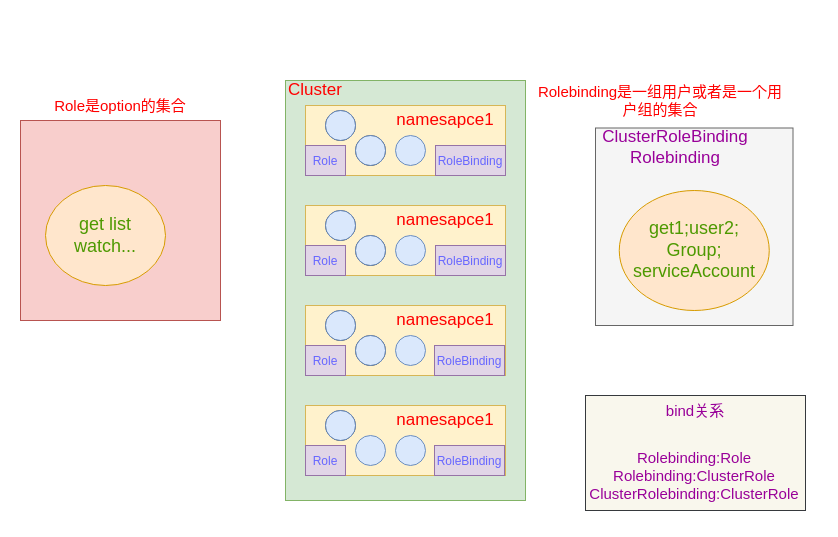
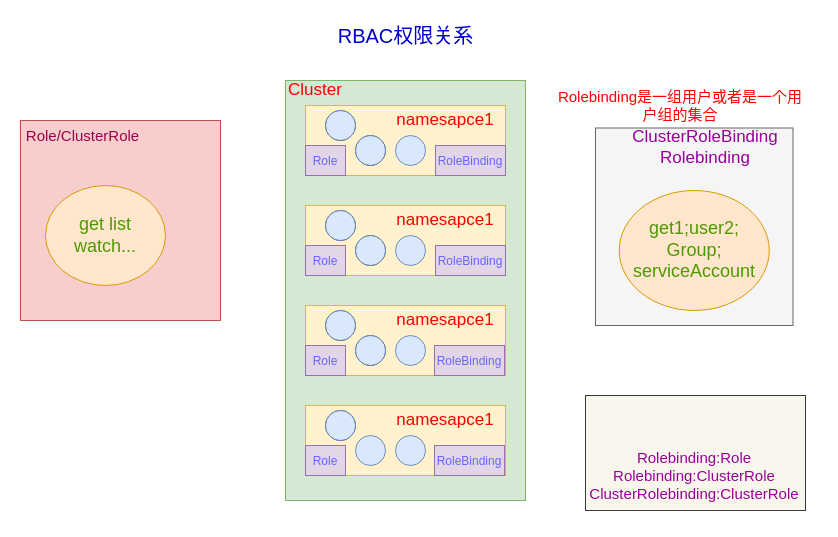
+ <mxCell id="50" value="&lt;font color=&quot;#0000cc&quot; style=&quot;font-size: 20px&quot;&gt;RBAC权限关系&lt;/font&gt;" style="text;html=1;strokeColor=none;fillColor=none;align=center;verticalAlign=middle;whiteSpace=wrap;rounded=0;fontSize=15;fontColor=#990099;" parent="1" vertex="1"><mxGeometry x="327.5" y="20" width="155" height="30" as="geometry" /></mxCell>
- <mxCell id="45" value="&lt;font color=&quot;#ff0000&quot;&gt;Rolebinding是一组用户或者是一个用户组的集合&lt;/font&gt;" style="text;html=1;strokeColor=none;fillColor=none;align=center;verticalAlign=middle;whiteSpace=wrap;rounded=0;fontSize=15;fontColor=#99004D;" parent="1" vertex="1"><mxGeometry x="535" y="85" width="250" height="30" as="geometry" /></mxCell>
+ <mxCell id="45" value="&lt;font color=&quot;#ff0000&quot;&gt;Rolebinding是一组用户或者是一个用户组的集合&lt;/font&gt;" style="text;html=1;strokeColor=none;fillColor=none;align=center;verticalAlign=middle;whiteSpace=wrap;rounded=0;fontSize=15;fontColor=#99004D;" parent="1" vertex="1"><mxGeometry x="555" y="90" width="250" height="30" as="geometry" /></mxCell>
- <mxCell id="42" value="&lt;font color=&quot;#ff0000&quot;&gt;Role是option的集合&lt;/font&gt;" style="text;html=1;strokeColor=none;fillColor=none;align=center;verticalAlign=middle;whiteSpace=wrap;rounded=0;fontSize=15;fontColor=#99004D;" parent="1" vertex="1"><mxGeometry x="50" y="90" width="140" height="30" as="geometry" /></mxCell>
+ <mxCell id="41" value="&lt;font style=&quot;font-size: 15px&quot; color=&quot;#99004d&quot;&gt;Role/ClusterRole&lt;/font&gt;" style="text;html=1;strokeColor=none;fillColor=none;align=center;verticalAlign=middle;whiteSpace=wrap;rounded=0;fontSize=18;fontColor=#4D9900;" parent="1" vertex="1"><mxGeometry x="20" y="120" width="125" height="30" as="geometry" /></mxCell>
- <mxCell id="44" value="&lt;font color=&quot;#990099&quot;&gt;ClusterRoleBinding&lt;br&gt;Rolebinding&lt;/font&gt;" style="text;html=1;align=center;verticalAlign=middle;whiteSpace=wrap;rounded=0;fontSize=17;" parent="1" vertex="1"><mxGeometry x="595" y="132.25" width="160" height="30" as="geometry" /></mxCell>
+ <mxCell id="44" value="&lt;font color=&quot;#990099&quot;&gt;ClusterRoleBinding&lt;br&gt;Rolebinding&lt;/font&gt;" style="text;html=1;align=center;verticalAlign=middle;whiteSpace=wrap;rounded=0;fontSize=17;" parent="1" vertex="1"><mxGeometry x="625" y="132.25" width="160" height="30" as="geometry" /></mxCell>
- <mxCell id="48" value="bind关系" style="text;html=1;strokeColor=none;fillColor=none;align=center;verticalAlign=middle;whiteSpace=wrap;rounded=0;fontSize=15;fontColor=#990099;" parent="1" vertex="1"><mxGeometry x="651.87" y="395" width="86.25" height="30" as="geometry" /></mxCell>
